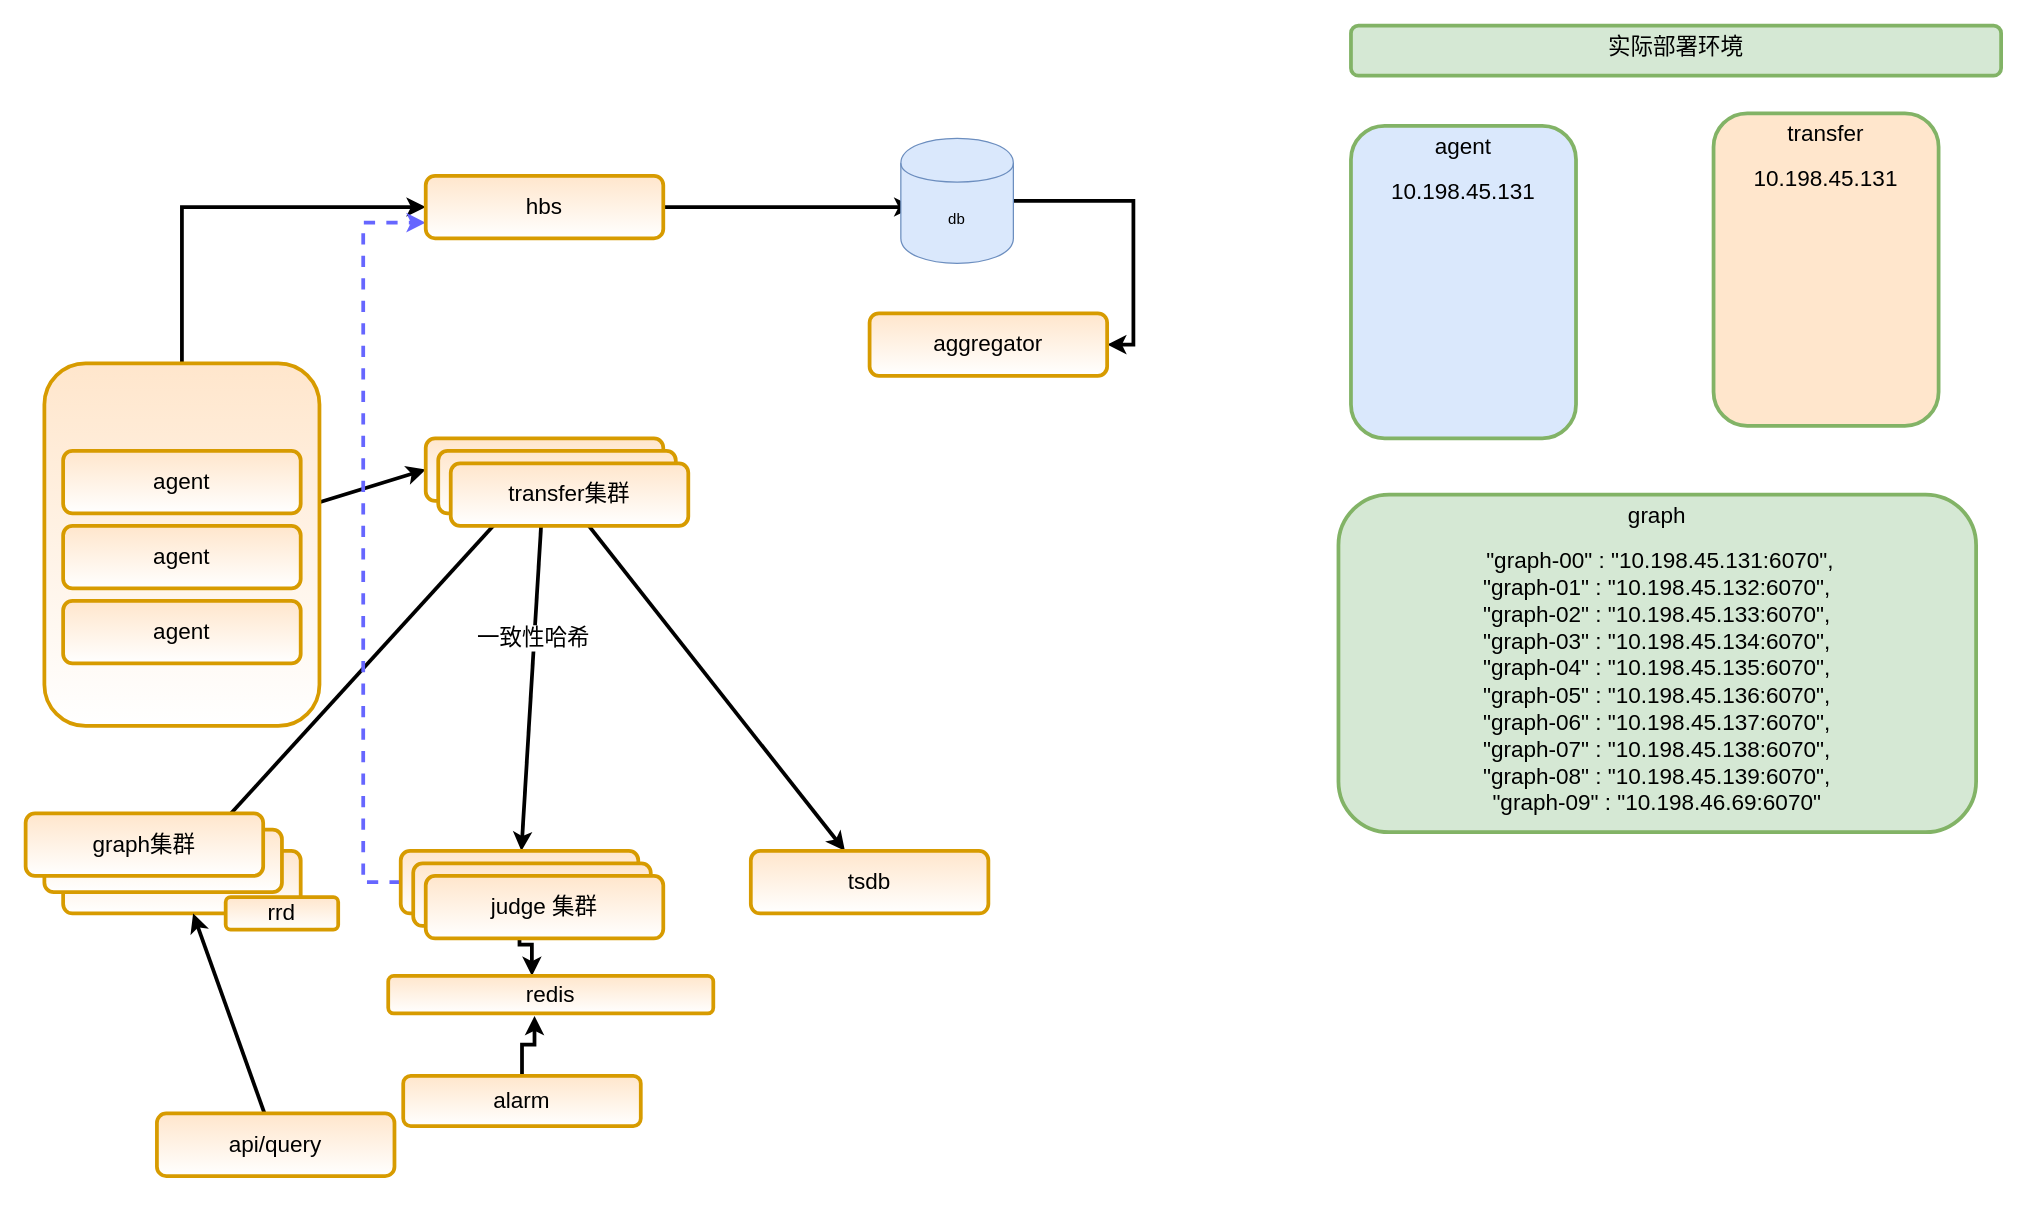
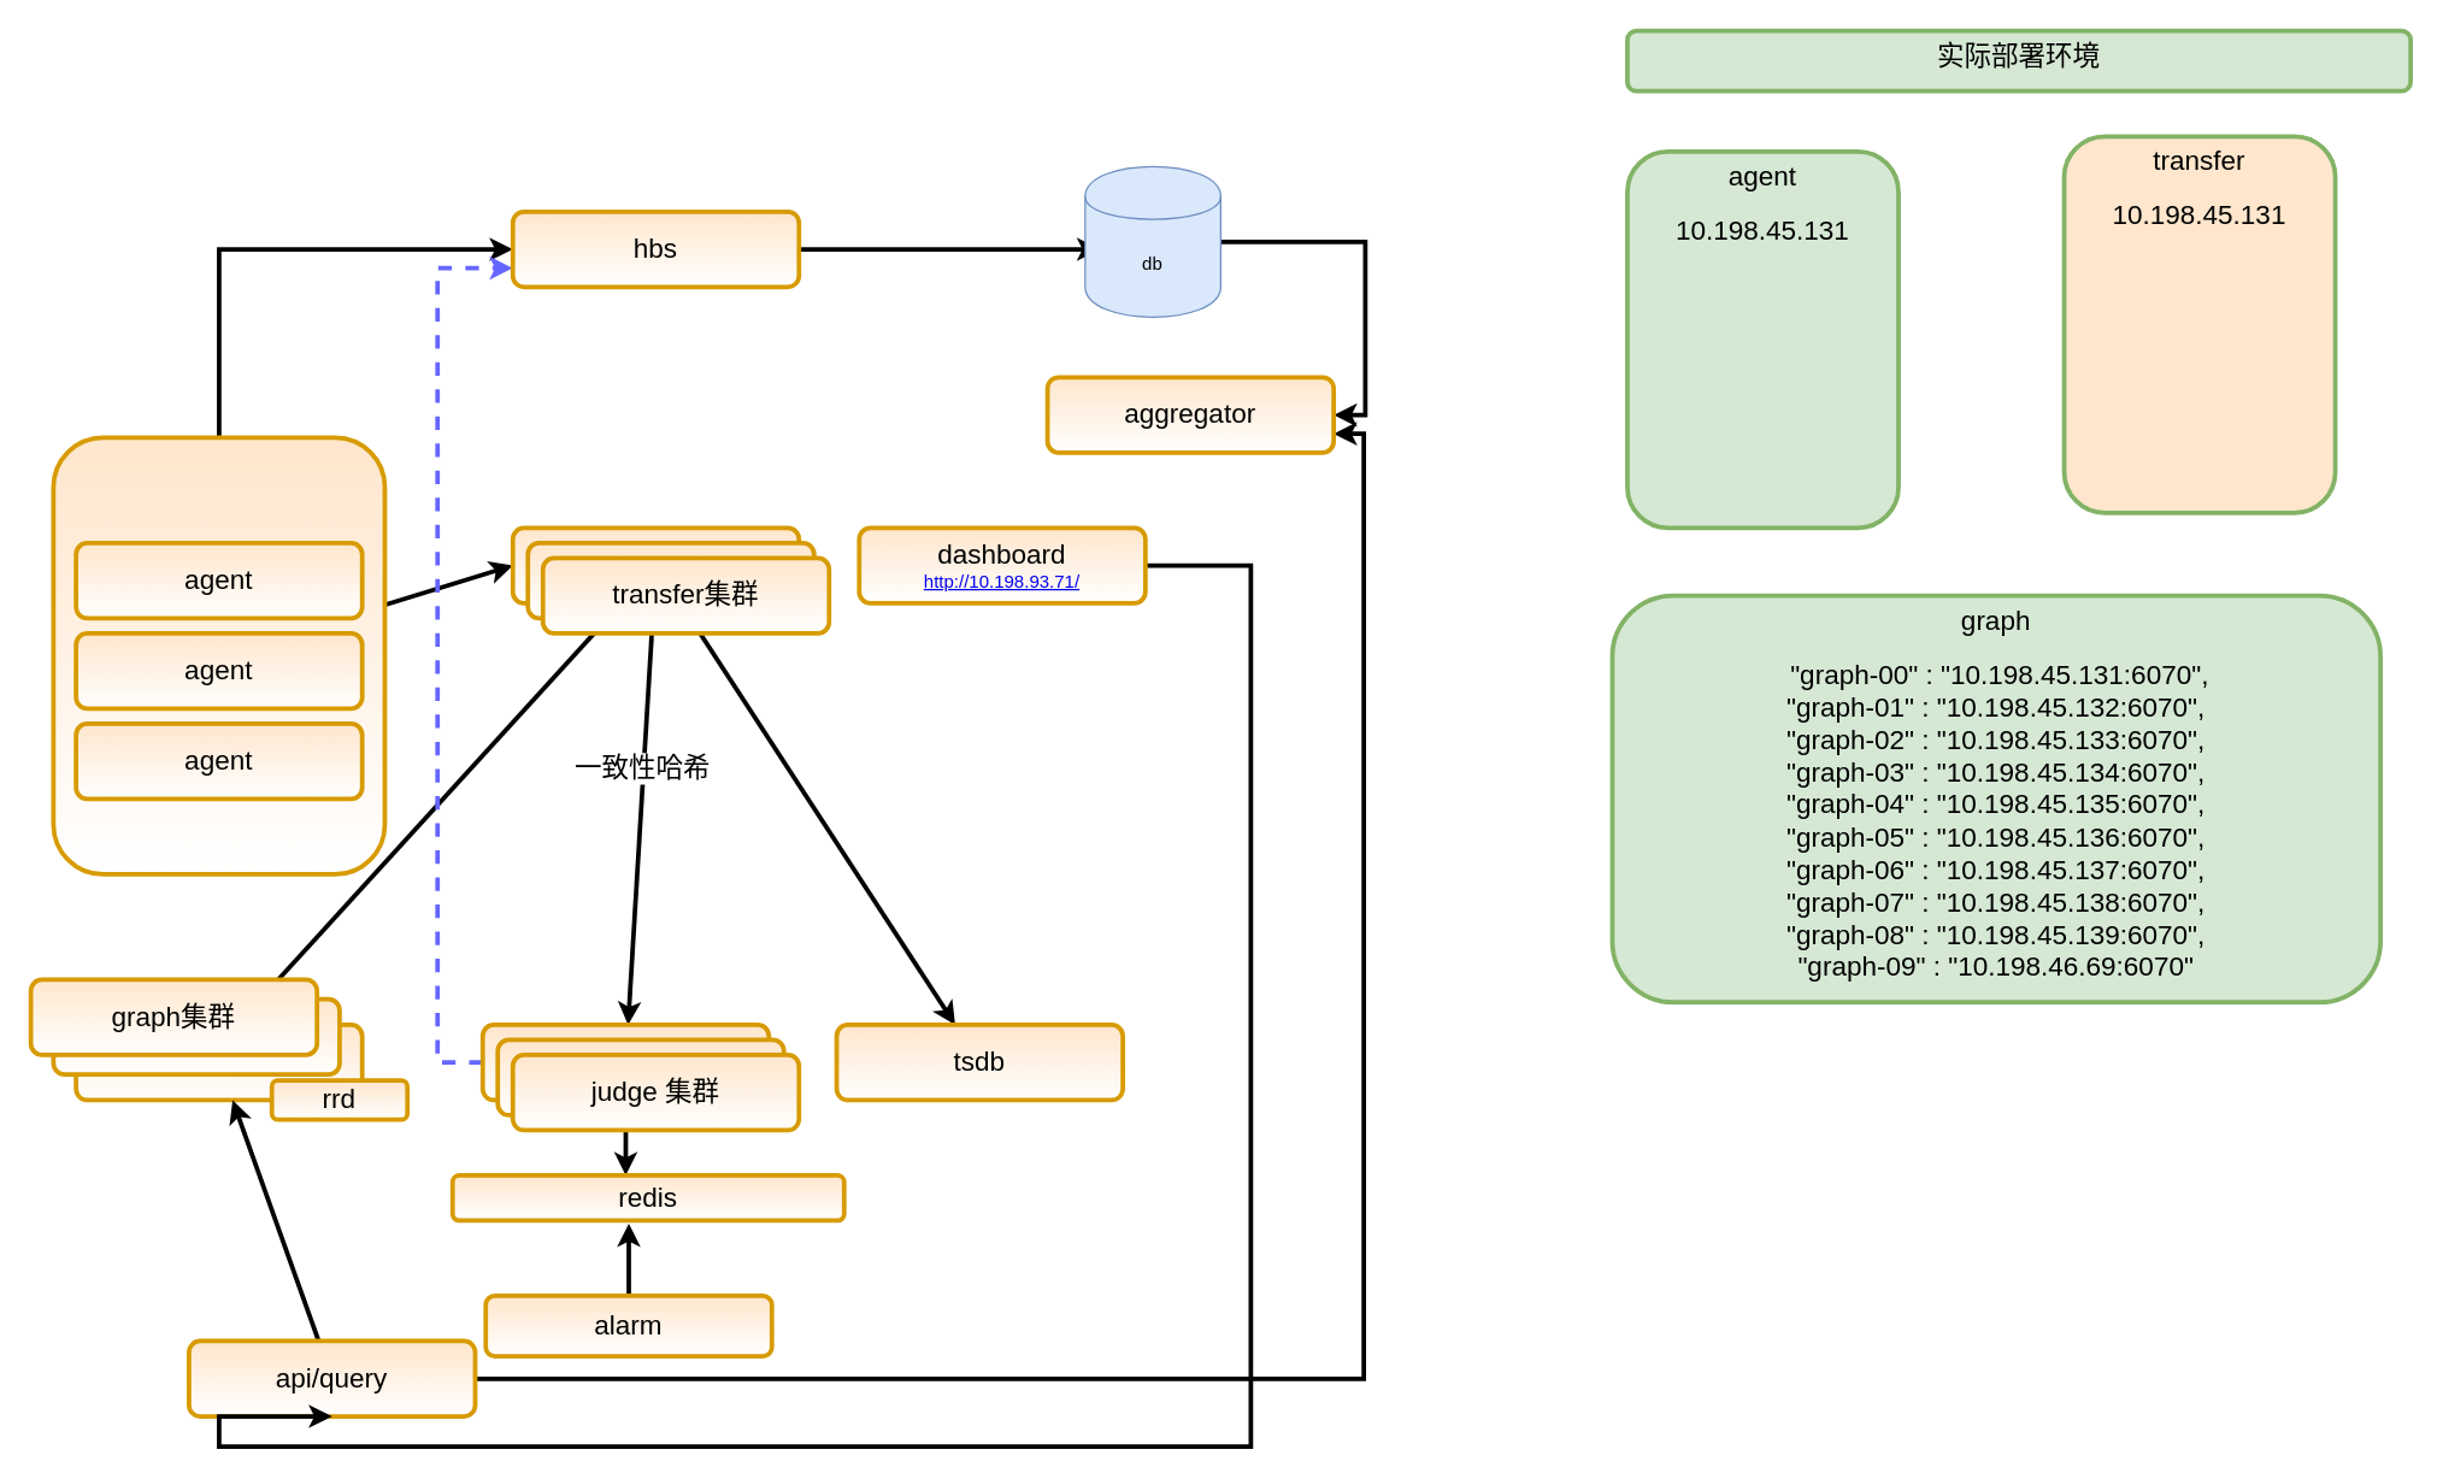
- <mxCell id="32" value="&lt;font style=&quot;font-size: 18px&quot;&gt;agent&lt;br&gt;&lt;/font&gt;&lt;br&gt;&lt;font style=&quot;font-size: 18px&quot;&gt;10.198.45.131&lt;/font&gt;&lt;br&gt;&lt;div&gt;&lt;/div&gt;" style="rounded=1;whiteSpace=wrap;html=1;strokeWidth=3;align=center;fillColor=#dae8fc;strokeColor=#82b366;verticalAlign=top;" parent="1" vertex="1"><mxGeometry x="1080" y="100" width="180" height="250" as="geometry" /></mxCell>
+ <mxCell id="32" value="&lt;font style=&quot;font-size: 18px&quot;&gt;agent&lt;br&gt;&lt;/font&gt;&lt;br&gt;&lt;font style=&quot;font-size: 18px&quot;&gt;10.198.45.131&lt;/font&gt;&lt;br&gt;&lt;div&gt;&lt;/div&gt;" style="rounded=1;whiteSpace=wrap;html=1;strokeWidth=3;align=center;fillColor=#d5e8d4;strokeColor=#82b366;verticalAlign=top;" parent="1" vertex="1"><mxGeometry x="1080" y="100" width="180" height="250" as="geometry" /></mxCell>
+ <mxCell id="23" value="&lt;font style=&quot;font-size: 18px&quot;&gt;dashboard&lt;br&gt;&lt;/font&gt;&lt;a href=&quot;http://10.198.93.71/&quot;&gt;http://10.198.93.71/&lt;/a&gt;&lt;br&gt;&lt;div&gt;&lt;/div&gt;" style="rounded=1;whiteSpace=wrap;html=1;strokeWidth=3;align=center;fillColor=#ffe6cc;strokeColor=#d79b00;gradientColor=#ffffff;" parent="1" vertex="1"><mxGeometry x="570" y="350" width="190" height="50" as="geometry" /></mxCell>
- <mxCell id="17" value="&lt;font style=&quot;font-size: 18px&quot;&gt;tsdb&lt;/font&gt;&lt;br&gt;&lt;div&gt;&lt;/div&gt;" style="rounded=1;whiteSpace=wrap;html=1;strokeWidth=3;align=center;fillColor=#ffe6cc;strokeColor=#d79b00;gradientColor=#ffffff;" parent="1" vertex="1"><mxGeometry x="600" y="680" width="190" height="50" as="geometry" /></mxCell>
+ <mxCell id="17" value="&lt;font style=&quot;font-size: 18px&quot;&gt;tsdb&lt;/font&gt;&lt;br&gt;&lt;div&gt;&lt;/div&gt;" style="rounded=1;whiteSpace=wrap;html=1;strokeWidth=3;align=center;fillColor=#ffe6cc;strokeColor=#d79b00;gradientColor=#ffffff;" parent="1" vertex="1"><mxGeometry x="555" y="680" width="190" height="50" as="geometry" /></mxCell>
- <mxCell id="28" value="&lt;font style=&quot;font-size: 18px&quot;&gt;redis&lt;/font&gt;&lt;br&gt;&lt;div&gt;&lt;/div&gt;" style="rounded=1;whiteSpace=wrap;html=1;strokeWidth=3;align=center;fillColor=#ffe6cc;strokeColor=#d79b00;gradientColor=#ffffff;" parent="1" vertex="1"><mxGeometry x="310" y="780" width="260" height="30" as="geometry" /></mxCell>
+ <mxCell id="28" value="&lt;font style=&quot;font-size: 18px&quot;&gt;redis&lt;/font&gt;&lt;br&gt;&lt;div&gt;&lt;/div&gt;" style="rounded=1;whiteSpace=wrap;html=1;strokeWidth=3;align=center;fillColor=#ffe6cc;strokeColor=#d79b00;gradientColor=#ffffff;" parent="1" vertex="1"><mxGeometry x="300" y="780" width="260" height="30" as="geometry" /></mxCell>
+ <mxCell id="19" style="edgeStyle=orthogonalEdgeStyle;rounded=0;orthogonalLoop=1;jettySize=auto;html=1;entryX=1;entryY=0.75;entryDx=0;entryDy=0;strokeWidth=3;" parent="1" source="20" target="31" edge="1"><mxGeometry relative="1" as="geometry" /></mxCell>
+ <mxCell id="22" style="edgeStyle=orthogonalEdgeStyle;rounded=0;orthogonalLoop=1;jettySize=auto;html=1;entryX=0.5;entryY=1;entryDx=0;entryDy=0;strokeWidth=3;" parent="1" source="23" target="20" edge="1"><mxGeometry relative="1" as="geometry"><Array as="points"><mxPoint x="830" y="375" /><mxPoint x="830" y="960" /><mxPoint x="145" y="960" /></Array></mxGeometry></mxCell>
